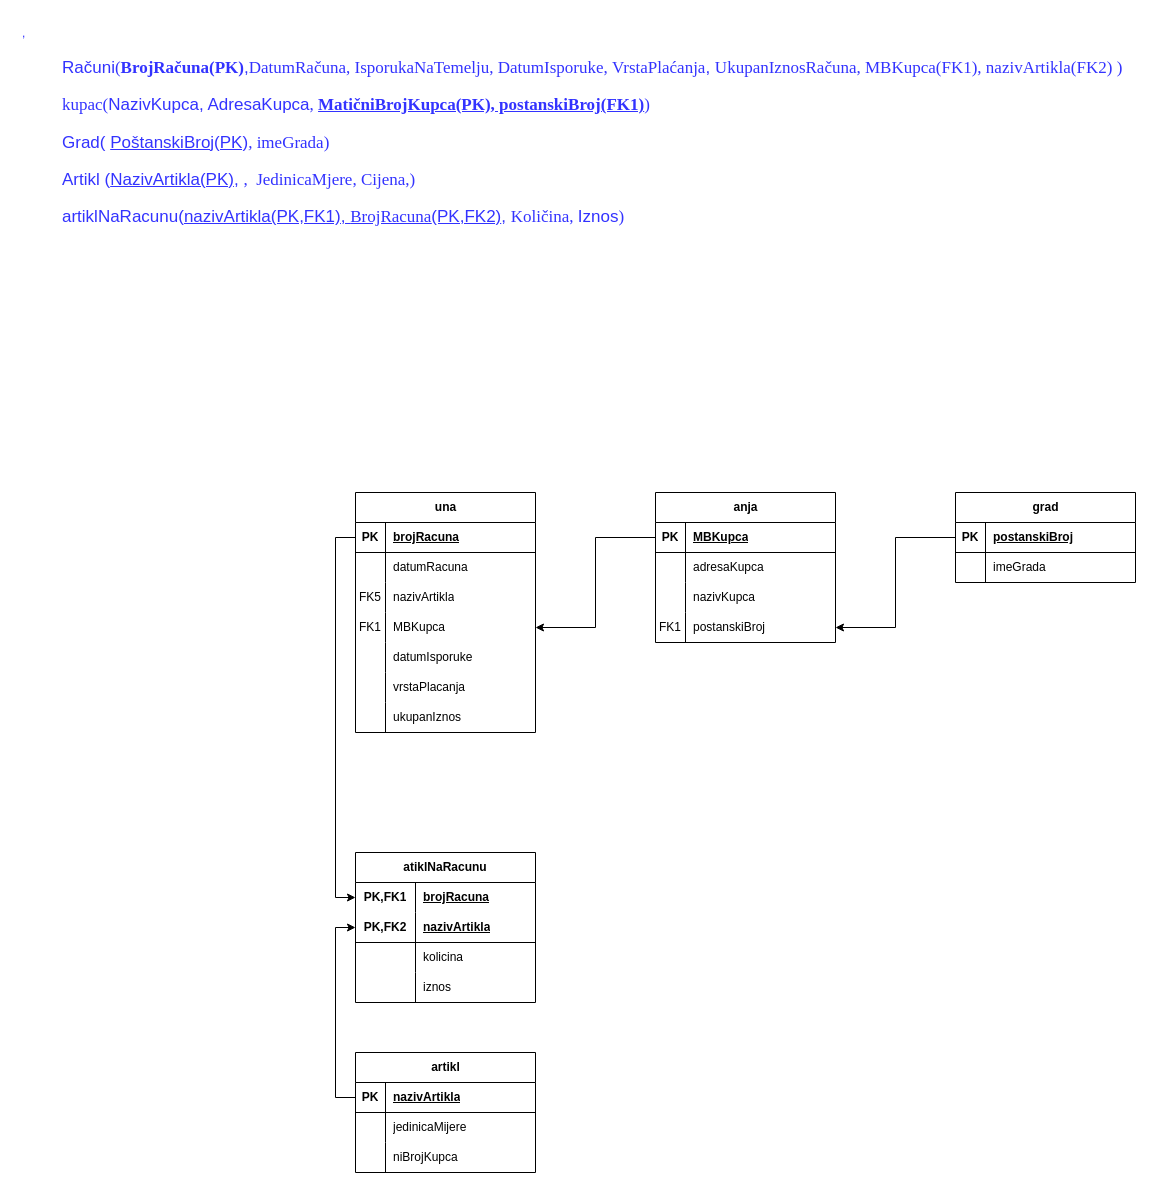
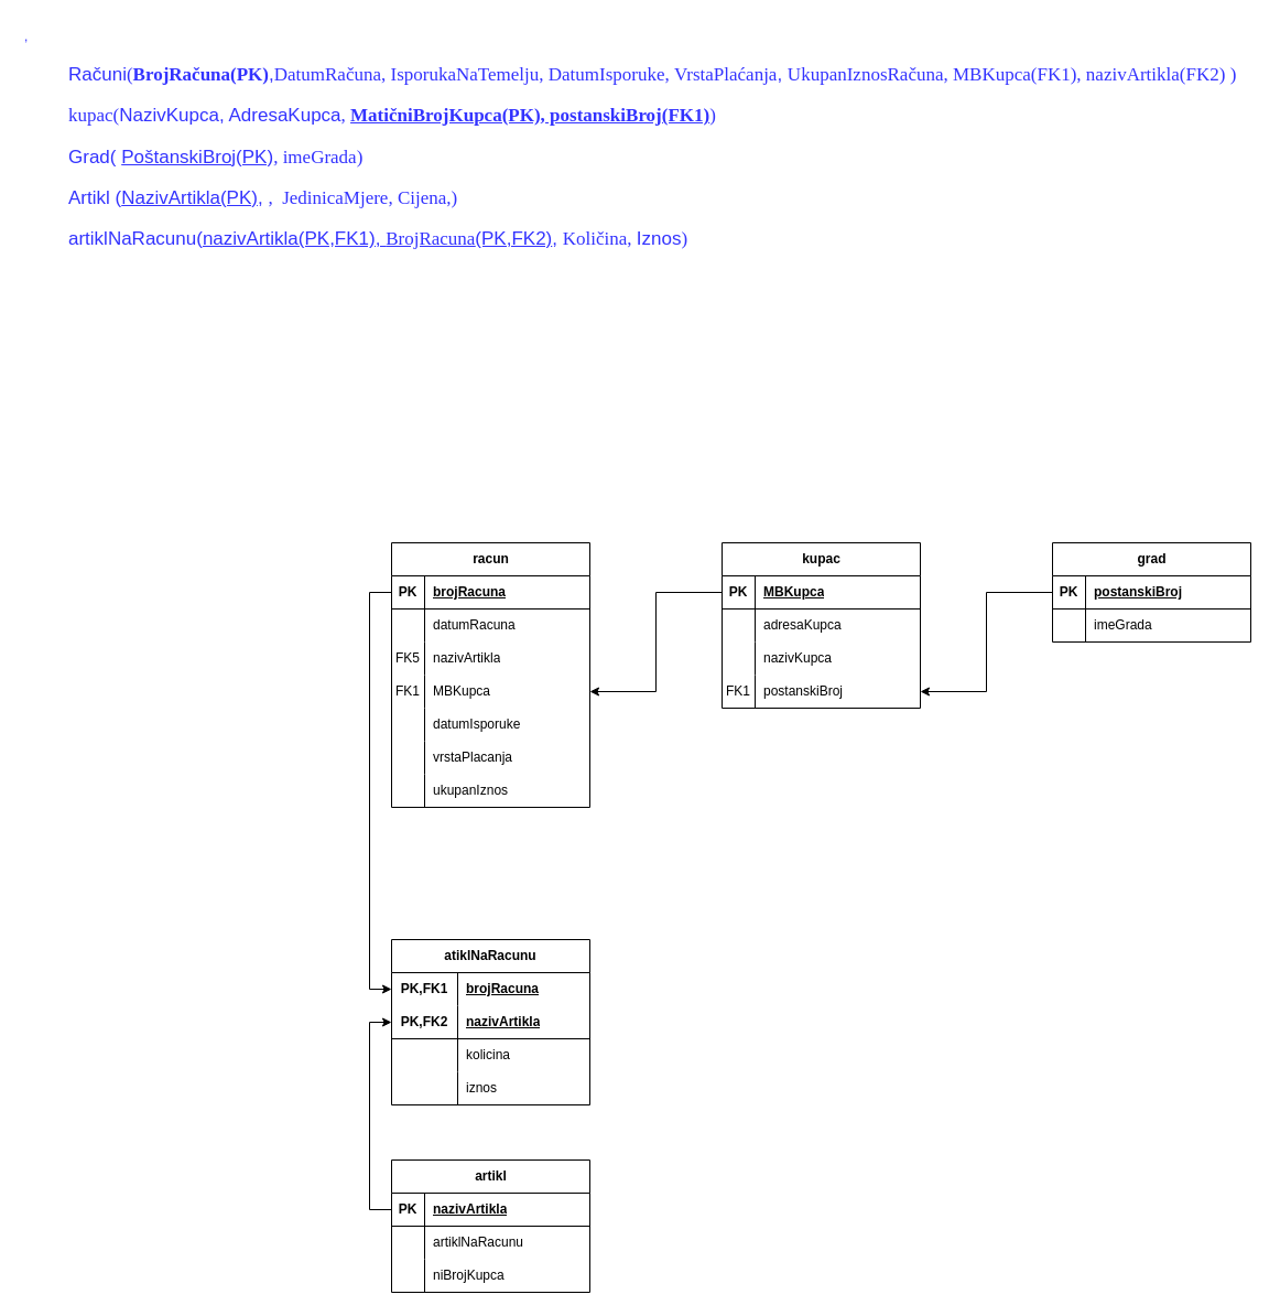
- <mxCell id="3" value="una" style="shape=table;startSize=30;container=1;collapsible=1;childLayout=tableLayout;fixedRows=1;rowLines=0;fontStyle=1;align=center;resizeLast=1;html=1;" vertex="1" parent="1"><mxGeometry x="355" y="492" width="180" height="240" as="geometry" /></mxCell>
+ <mxCell id="3" value="racun" style="shape=table;startSize=30;container=1;collapsible=1;childLayout=tableLayout;fixedRows=1;rowLines=0;fontStyle=1;align=center;resizeLast=1;html=1;" vertex="1" parent="1"><mxGeometry x="355" y="492" width="180" height="240" as="geometry" /></mxCell>
- <mxCell id="25" value="anja" style="shape=table;startSize=30;container=1;collapsible=1;childLayout=tableLayout;fixedRows=1;rowLines=0;fontStyle=1;align=center;resizeLast=1;html=1;" vertex="1" parent="1"><mxGeometry x="655" y="492" width="180" height="150" as="geometry" /></mxCell>
+ <mxCell id="25" value="kupac" style="shape=table;startSize=30;container=1;collapsible=1;childLayout=tableLayout;fixedRows=1;rowLines=0;fontStyle=1;align=center;resizeLast=1;html=1;" vertex="1" parent="1"><mxGeometry x="655" y="492" width="180" height="150" as="geometry" /></mxCell>
- <mxCell id="53" value="jedinicaMijere" style="shape=partialRectangle;connectable=0;fillColor=none;top=0;left=0;bottom=0;right=0;align=left;spacingLeft=6;overflow=hidden;whiteSpace=wrap;html=1;" vertex="1" parent="51"><mxGeometry x="30" width="150" height="30" as="geometry"><mxRectangle width="150" height="30" as="alternateBounds" /></mxGeometry></mxCell>
+ <mxCell id="53" value="artiklNaRacunu" style="shape=partialRectangle;connectable=0;fillColor=none;top=0;left=0;bottom=0;right=0;align=left;spacingLeft=6;overflow=hidden;whiteSpace=wrap;html=1;" vertex="1" parent="51"><mxGeometry x="30" width="150" height="30" as="geometry"><mxRectangle width="150" height="30" as="alternateBounds" /></mxGeometry></mxCell>
